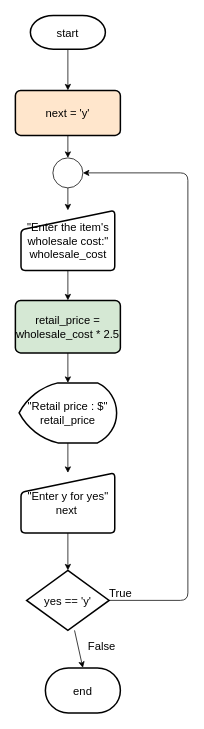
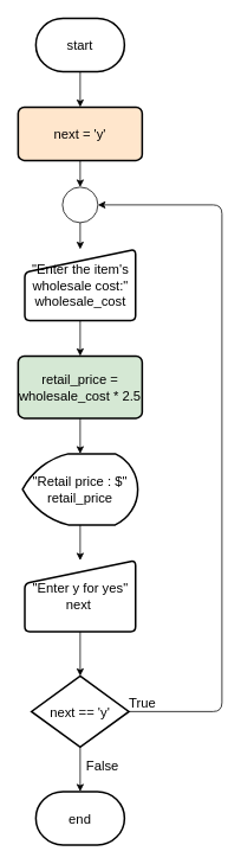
- <mxCell id="4" value="start" style="strokeWidth=2;html=1;shape=mxgraph.flowchart.terminator;whiteSpace=wrap;fontSize=15;" vertex="1" parent="1"><mxGeometry x="40" y="20" width="100" height="45" as="geometry" /></mxCell>
+ <mxCell id="4" value="start" style="strokeWidth=2;html=1;shape=mxgraph.flowchart.terminator;whiteSpace=wrap;fontSize=15;" vertex="1" parent="1"><mxGeometry x="40" y="20" width="100" height="60" as="geometry" /></mxCell>
- <mxCell id="17" value="yes == 'y'" style="strokeWidth=2;html=1;shape=mxgraph.flowchart.decision;whiteSpace=wrap;fontSize=15;" vertex="1" parent="1"><mxGeometry x="35" y="760" width="110" height="80" as="geometry" /></mxCell>
+ <mxCell id="17" value="next == 'y'" style="strokeWidth=2;html=1;shape=mxgraph.flowchart.decision;whiteSpace=wrap;fontSize=15;" vertex="1" parent="1"><mxGeometry x="35" y="760" width="110" height="80" as="geometry" /></mxCell>
- <mxCell id="19" value="False" style="text;html=1;align=center;verticalAlign=middle;resizable=0;points=[];autosize=1;strokeColor=none;fillColor=none;fontSize=15;" vertex="1" parent="1"><mxGeometry x="110" y="850" width="50" height="20" as="geometry" /></mxCell>
+ <mxCell id="19" value="False" style="text;html=1;align=center;verticalAlign=middle;resizable=0;points=[];autosize=1;strokeColor=none;fillColor=none;fontSize=15;" vertex="1" parent="1"><mxGeometry x="90" y="850" width="50" height="20" as="geometry" /></mxCell>
- <mxCell id="2" value="end" style="strokeWidth=2;html=1;shape=mxgraph.flowchart.terminator;whiteSpace=wrap;fontSize=15;" vertex="1" parent="1"><mxGeometry x="60" y="890" width="100" height="60" as="geometry" /></mxCell>
+ <mxCell id="2" value="end" style="strokeWidth=2;html=1;shape=mxgraph.flowchart.terminator;whiteSpace=wrap;fontSize=15;" vertex="1" parent="1"><mxGeometry x="40" y="890" width="100" height="60" as="geometry" /></mxCell>
